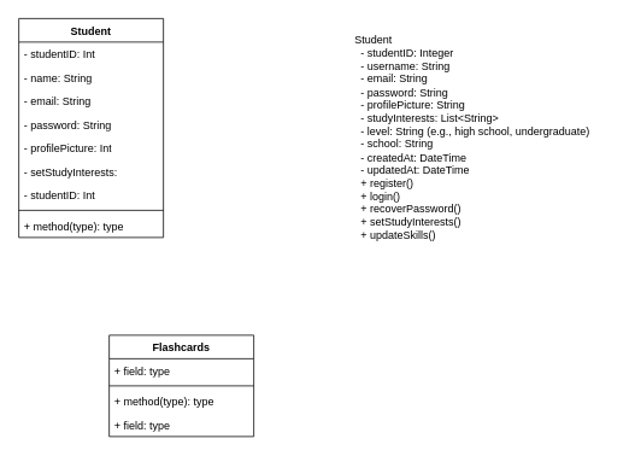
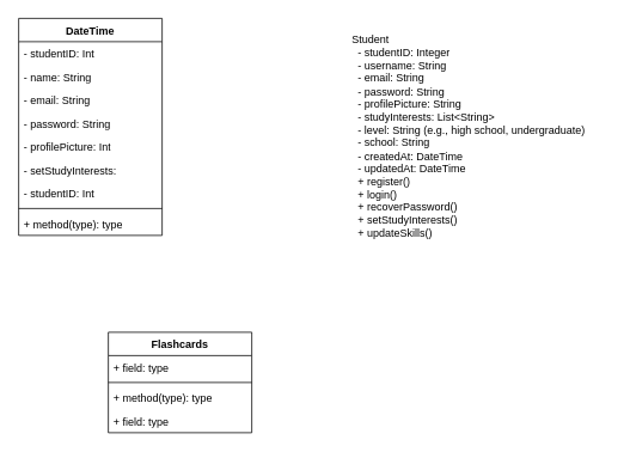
- <mxCell id="2" value="Student&lt;div&gt;&lt;br&gt;&lt;/div&gt;" style="swimlane;fontStyle=1;align=center;verticalAlign=top;childLayout=stackLayout;horizontal=1;startSize=26;horizontalStack=0;resizeParent=1;resizeParentMax=0;resizeLast=0;collapsible=1;marginBottom=0;whiteSpace=wrap;html=1;" parent="1" vertex="1"><mxGeometry x="20" y="20" width="160" height="242" as="geometry" /></mxCell>
+ <mxCell id="2" value="DateTime&lt;div&gt;&lt;br&gt;&lt;/div&gt;" style="swimlane;fontStyle=1;align=center;verticalAlign=top;childLayout=stackLayout;horizontal=1;startSize=26;horizontalStack=0;resizeParent=1;resizeParentMax=0;resizeLast=0;collapsible=1;marginBottom=0;whiteSpace=wrap;html=1;" parent="1" vertex="1"><mxGeometry x="20" y="20" width="160" height="242" as="geometry" /></mxCell>
